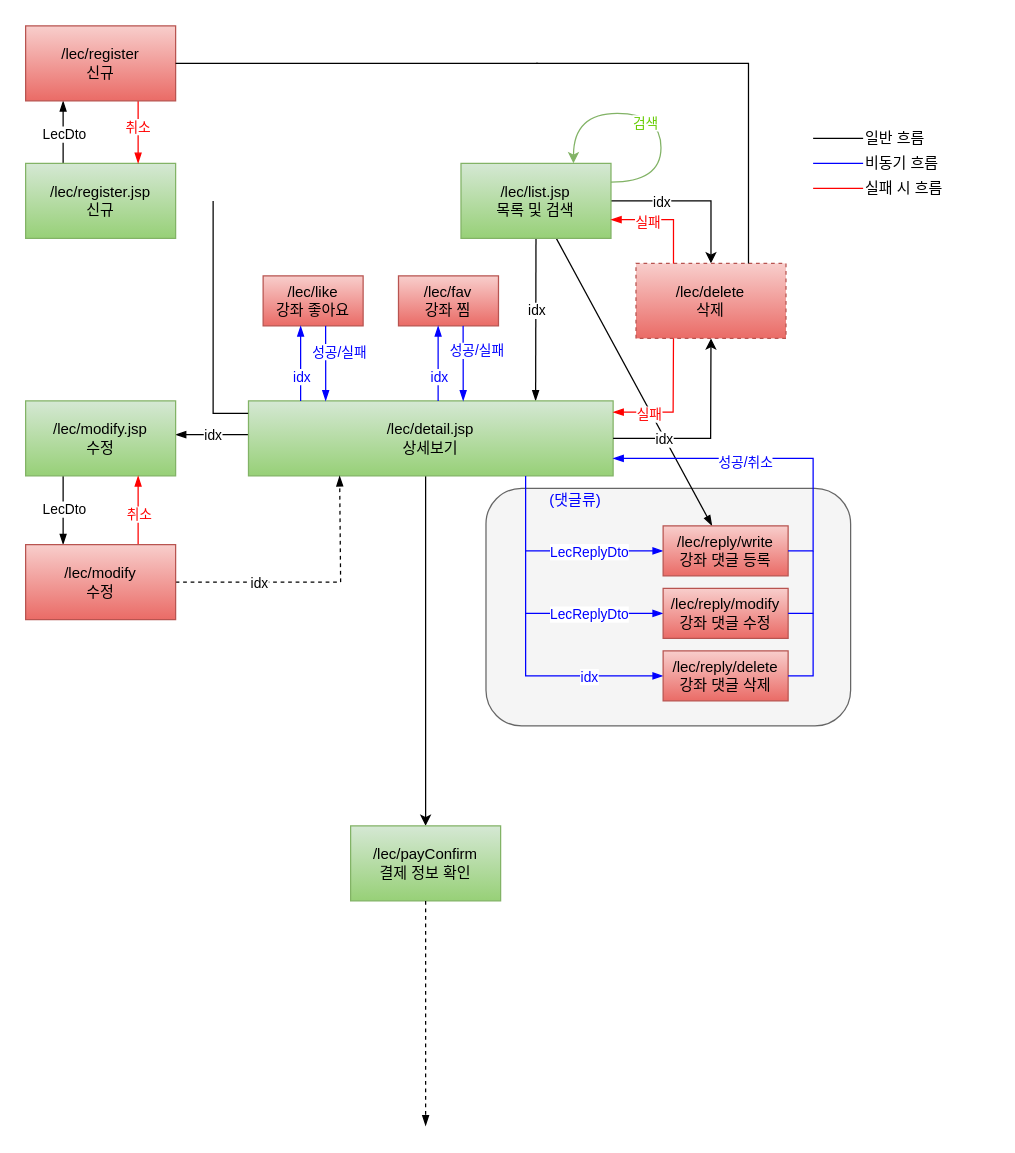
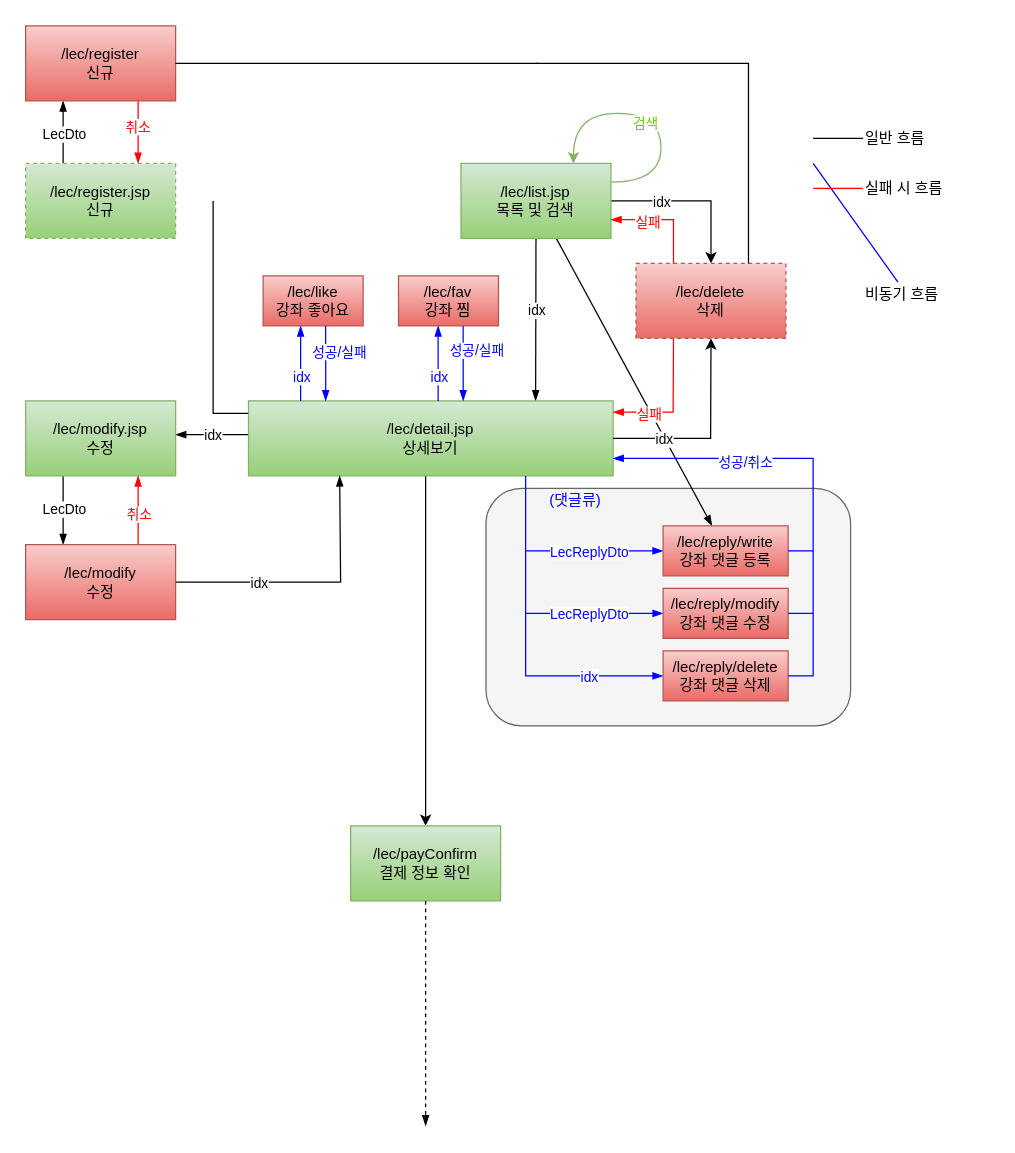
- <mxCell id="44" value="비동기 흐름" style="text;html=1;strokeColor=none;fillColor=none;align=left;verticalAlign=middle;whiteSpace=wrap;rounded=0;fontColor=#000000;" parent="1" vertex="1"><mxGeometry x="690" y="120" width="70" height="20" as="geometry" /></mxCell>
+ <mxCell id="44" value="비동기 흐름" style="text;html=1;strokeColor=none;fillColor=none;align=left;verticalAlign=middle;whiteSpace=wrap;rounded=0;fontColor=#000000;" parent="1" vertex="1"><mxGeometry x="690" y="225" width="70" height="20" as="geometry" /></mxCell>
- <mxCell id="21" value="/lec/register.jsp&lt;br&gt;신규" style="rounded=0;whiteSpace=wrap;html=1;gradientColor=#97d077;fillColor=#d5e8d4;strokeColor=#82b366;fontColor=#000000;" parent="1" vertex="1"><mxGeometry x="20" y="130" width="120" height="60" as="geometry" /></mxCell>
+ <mxCell id="21" value="/lec/register.jsp&lt;br&gt;신규" style="rounded=0;whiteSpace=wrap;html=1;gradientColor=#97d077;fillColor=#d5e8d4;strokeColor=#82b366;fontColor=#000000;dashed=1;" parent="1" vertex="1"><mxGeometry x="20" y="130" width="120" height="60" as="geometry" /></mxCell>
- <mxCell id="32" value="" style="edgeStyle=none;rounded=0;html=1;fontColor=#FFFFFF;startArrow=none;startFill=0;endArrow=blockThin;endFill=1;entryX=0.25;entryY=1;entryDx=0;entryDy=0;dashed=1;" parent="1" source="36" target="12" edge="1"><mxGeometry relative="1" as="geometry"><Array as="points"><mxPoint x="272" y="465" /></Array></mxGeometry></mxCell>
+ <mxCell id="32" value="" style="edgeStyle=none;rounded=0;html=1;fontColor=#FFFFFF;startArrow=none;startFill=0;endArrow=blockThin;endFill=1;entryX=0.25;entryY=1;entryDx=0;entryDy=0;" parent="1" source="36" target="12" edge="1"><mxGeometry relative="1" as="geometry"><Array as="points"><mxPoint x="272" y="465" /></Array></mxGeometry></mxCell>
